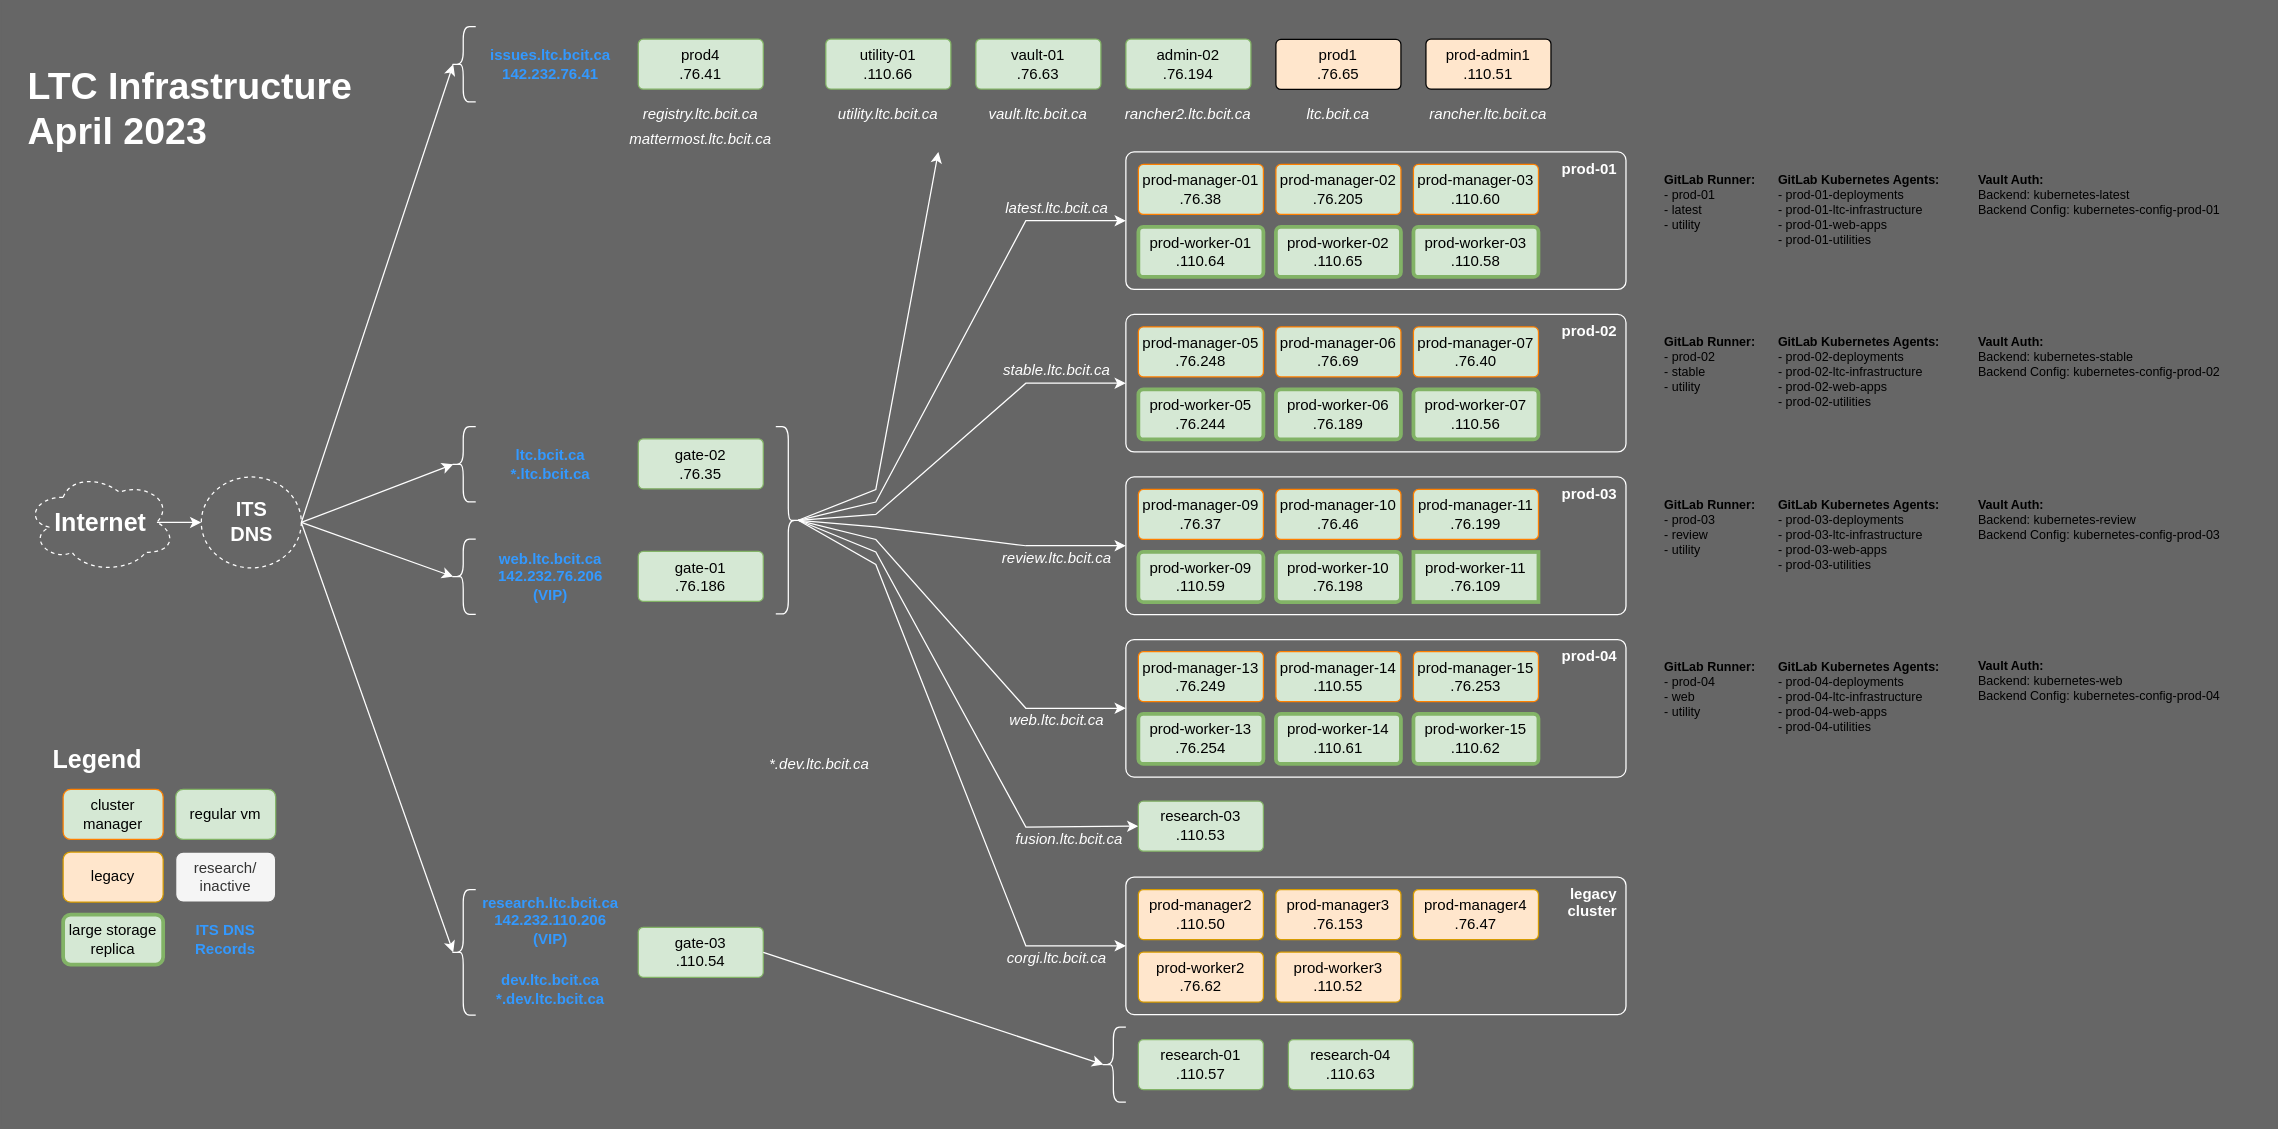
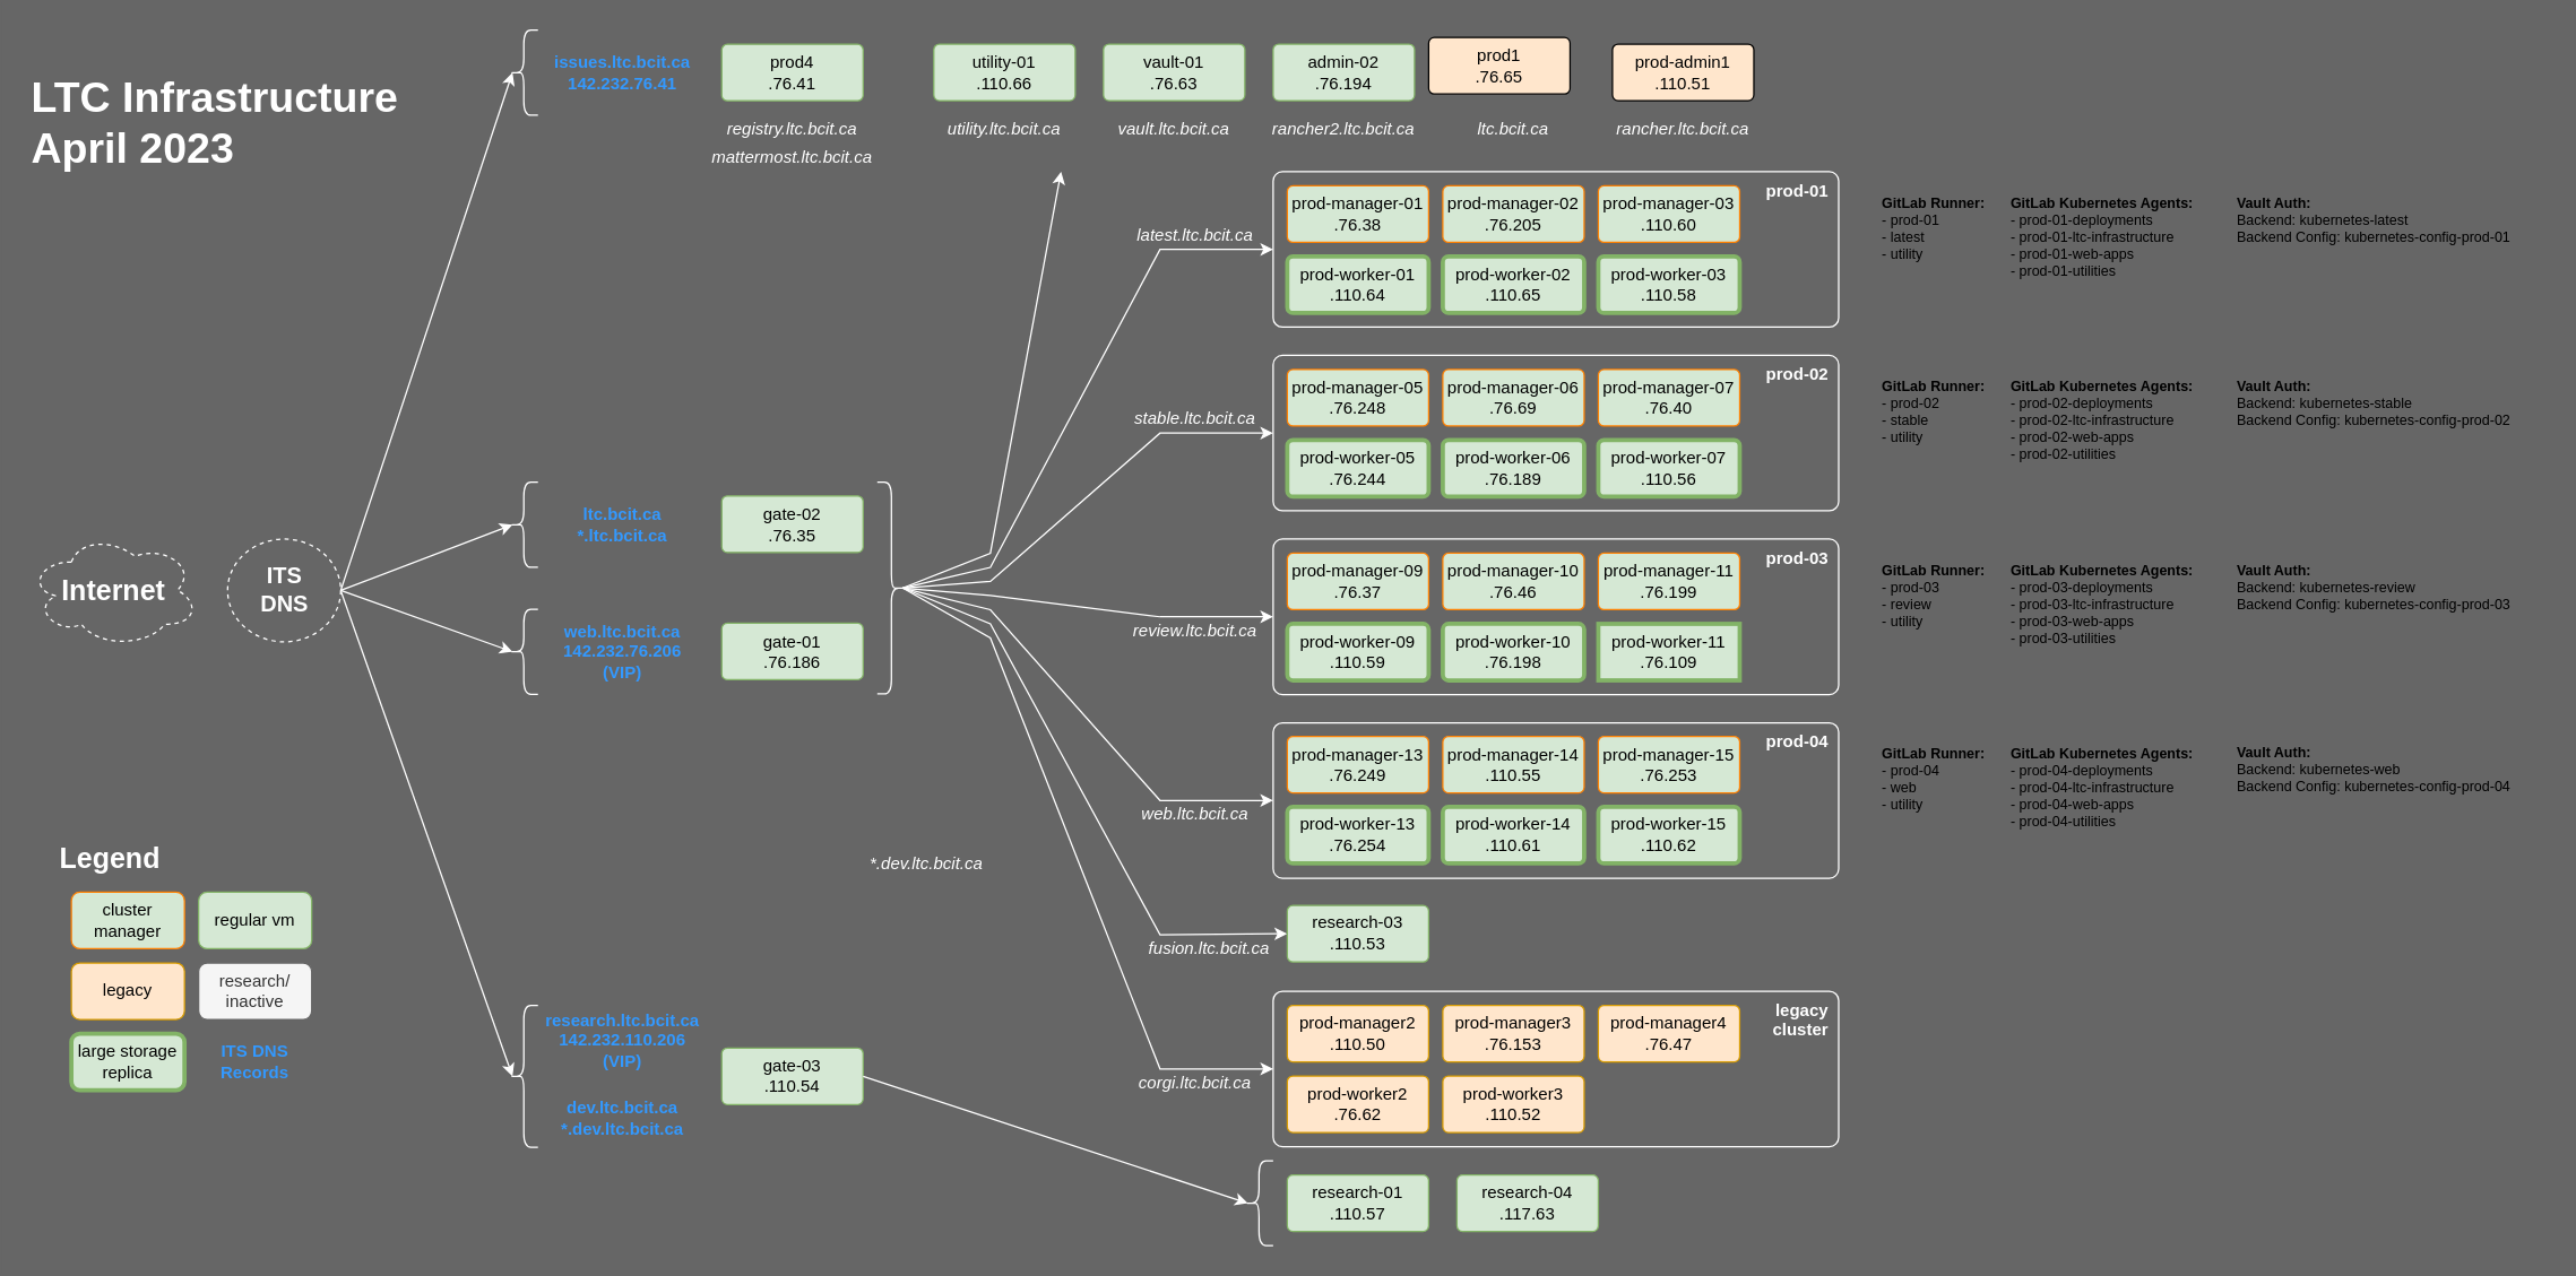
- <mxCell id="15" value="prod1&lt;br&gt;.76.65" style="rounded=1;arcSize=10;whiteSpace=wrap;html=1;align=center;fillColor=#ffe6cc;strokeColor=#000000;fontColor=default;" parent="1" vertex="1"><mxGeometry x="1020" y="31.01" width="100" height="40" as="geometry" /></mxCell>
+ <mxCell id="15" value="prod1&lt;br&gt;.76.65" style="rounded=1;arcSize=10;whiteSpace=wrap;html=1;align=center;fillColor=#ffe6cc;strokeColor=#000000;fontColor=default;" parent="1" vertex="1"><mxGeometry x="1010" y="26.01" width="100" height="40" as="geometry" /></mxCell>
- <mxCell id="3" style="rounded=0;orthogonalLoop=1;jettySize=auto;html=1;exitX=0.875;exitY=0.5;exitDx=0;exitDy=0;exitPerimeter=0;entryX=0;entryY=0.5;entryDx=0;entryDy=0;strokeColor=#FFFFFF;fontColor=#FFFFFF;" parent="1" source="4" target="5" edge="1"><mxGeometry relative="1" as="geometry"><mxPoint x="-801.25" y="381.99" as="targetPoint" /><mxPoint x="-407.25" y="406.49" as="sourcePoint" /></mxGeometry></mxCell>
- <mxCell id="87" value="research-04&lt;br&gt;.110.63" style="rounded=1;arcSize=10;whiteSpace=wrap;html=1;align=center;fillColor=#d5e8d4;strokeColor=#82b366;" parent="1" vertex="1"><mxGeometry x="1030" y="831" width="100" height="40" as="geometry" /></mxCell>
+ <mxCell id="87" value="research-04&lt;br&gt;.117.63" style="rounded=1;arcSize=10;whiteSpace=wrap;html=1;align=center;fillColor=#d5e8d4;strokeColor=#82b366;" parent="1" vertex="1"><mxGeometry x="1030" y="831" width="100" height="40" as="geometry" /></mxCell>
